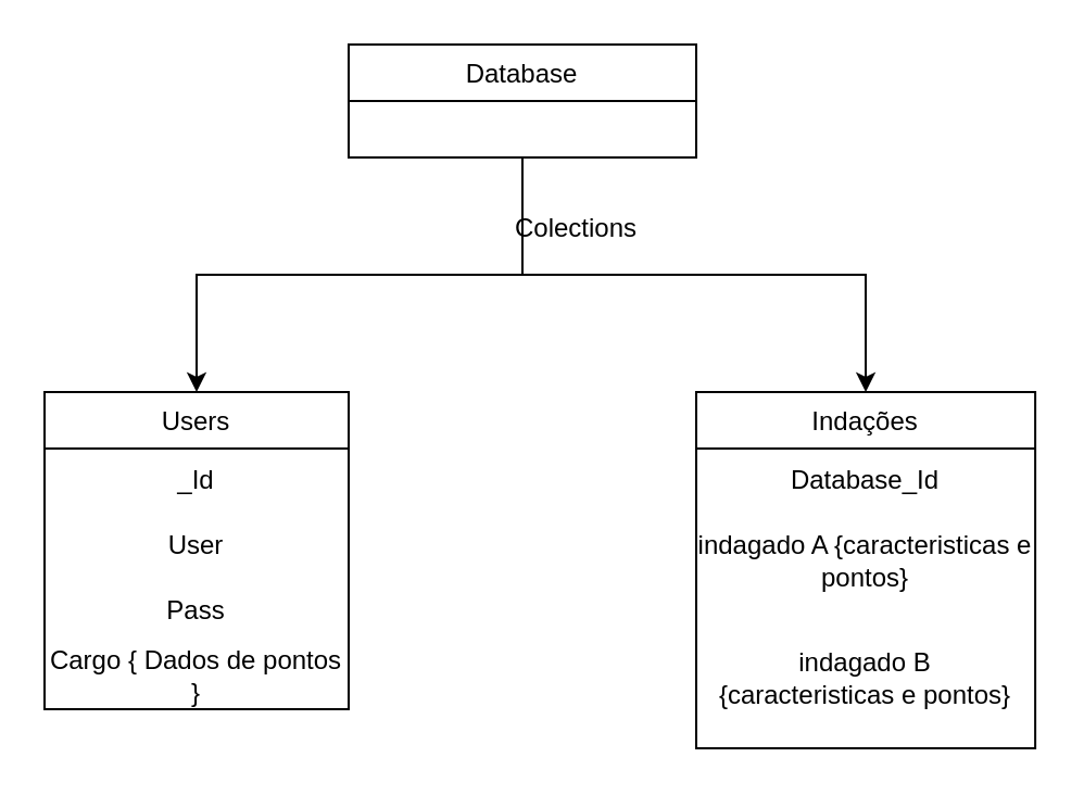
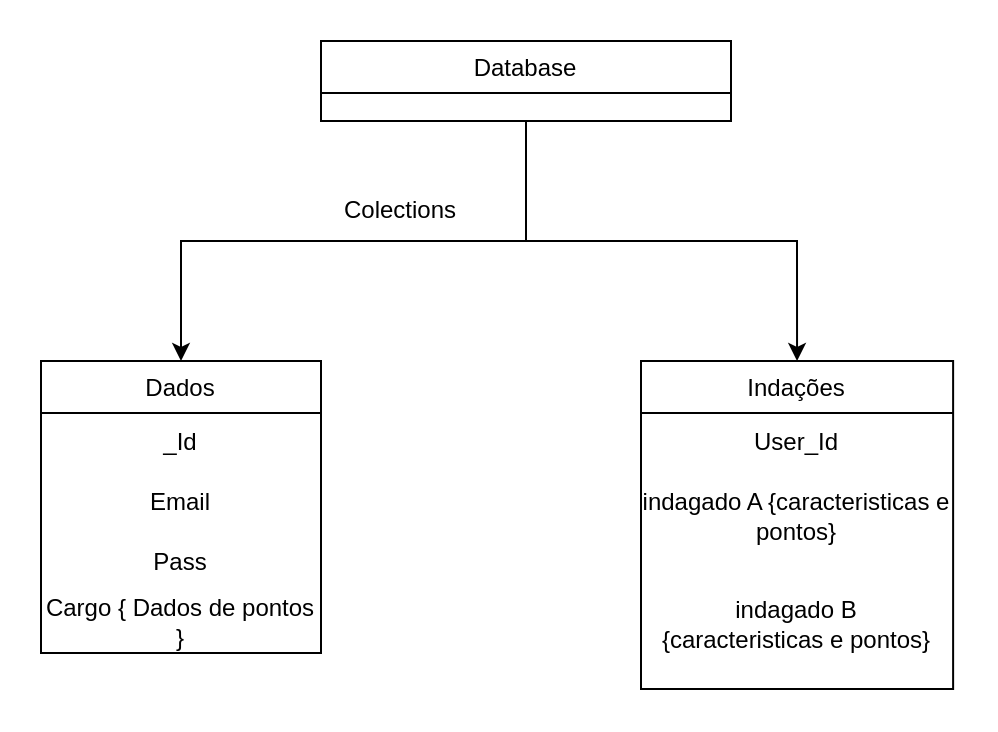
- <mxCell id="4" value="Database" style="swimlane;fontStyle=0;childLayout=stackLayout;horizontal=1;startSize=26;fillColor=none;horizontalStack=0;resizeParent=1;resizeParentMax=0;resizeLast=0;collapsible=1;marginBottom=0;" vertex="1" parent="1"><mxGeometry x="160" y="20" width="160" height="52" as="geometry" /></mxCell>
+ <mxCell id="4" value="Database" style="swimlane;fontStyle=0;childLayout=stackLayout;horizontal=1;startSize=26;fillColor=none;horizontalStack=0;resizeParent=1;resizeParentMax=0;resizeLast=0;collapsible=1;marginBottom=0;" vertex="1" parent="1"><mxGeometry x="160" y="20" width="205" height="40" as="geometry" /></mxCell>
- <mxCell id="14" value="Colections" style="text;html=1;strokeColor=none;fillColor=none;align=center;verticalAlign=middle;whiteSpace=wrap;rounded=0;" vertex="1" parent="1"><mxGeometry x="235" y="90" width="60" height="30" as="geometry" /></mxCell>
+ <mxCell id="14" value="Colections" style="text;html=1;strokeColor=none;fillColor=none;align=center;verticalAlign=middle;whiteSpace=wrap;rounded=0;" vertex="1" parent="1"><mxGeometry x="170" y="90" width="60" height="30" as="geometry" /></mxCell>
- <mxCell id="9" value="Users" style="swimlane;fontStyle=0;childLayout=stackLayout;horizontal=1;startSize=26;fillColor=none;horizontalStack=0;resizeParent=1;resizeParentMax=0;resizeLast=0;collapsible=1;marginBottom=0;" vertex="1" parent="1"><mxGeometry x="20" y="180" width="140" height="146" as="geometry" /></mxCell>
+ <mxCell id="9" value="Dados" style="swimlane;fontStyle=0;childLayout=stackLayout;horizontal=1;startSize=26;fillColor=none;horizontalStack=0;resizeParent=1;resizeParentMax=0;resizeLast=0;collapsible=1;marginBottom=0;" vertex="1" parent="1"><mxGeometry x="20" y="180" width="140" height="146" as="geometry" /></mxCell>
- <mxCell id="6" value="Database_Id" style="text;html=1;strokeColor=none;fillColor=none;align=center;verticalAlign=middle;whiteSpace=wrap;rounded=0;" vertex="1" parent="5"><mxGeometry y="26" width="156.06" height="30" as="geometry" /></mxCell>
+ <mxCell id="6" value="User_Id" style="text;html=1;strokeColor=none;fillColor=none;align=center;verticalAlign=middle;whiteSpace=wrap;rounded=0;" vertex="1" parent="5"><mxGeometry y="26" width="156.06" height="30" as="geometry" /></mxCell>
- <mxCell id="11" value="User" style="text;html=1;strokeColor=none;fillColor=none;align=center;verticalAlign=middle;whiteSpace=wrap;rounded=0;" vertex="1" parent="9"><mxGeometry y="56" width="140" height="30" as="geometry" /></mxCell>
+ <mxCell id="11" value="Email" style="text;html=1;strokeColor=none;fillColor=none;align=center;verticalAlign=middle;whiteSpace=wrap;rounded=0;" vertex="1" parent="9"><mxGeometry y="56" width="140" height="30" as="geometry" /></mxCell>
